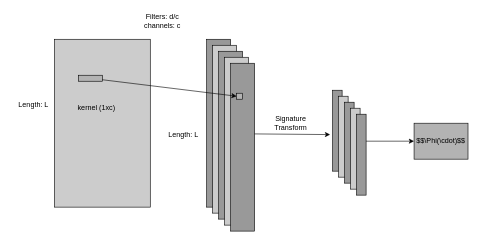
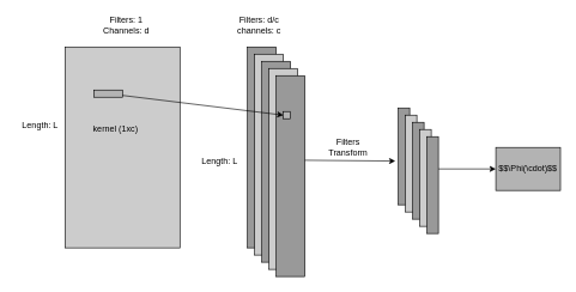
+ <mxCell id="4" value="Filters: 1&lt;br&gt;Channels: d" style="text;html=1;resizable=0;autosize=1;align=center;verticalAlign=middle;points=[];fillColor=none;strokeColor=none;rounded=0;" vertex="1" parent="1"><mxGeometry x="135" y="20" width="80" height="30" as="geometry" /></mxCell>
- <mxCell id="11" value="Filters: d/c&lt;br&gt;channels: c" style="text;html=1;resizable=0;autosize=1;align=center;verticalAlign=middle;points=[];fillColor=none;strokeColor=none;rounded=0;" vertex="1" parent="1"><mxGeometry x="230" y="20" width="80" height="30" as="geometry" /></mxCell>
+ <mxCell id="11" value="Filters: d/c&lt;br&gt;channels: c" style="text;html=1;resizable=0;autosize=1;align=center;verticalAlign=middle;points=[];fillColor=none;strokeColor=none;rounded=0;" vertex="1" parent="1"><mxGeometry x="320" y="20" width="80" height="30" as="geometry" /></mxCell>
- <mxCell id="22" value="Signature &lt;br&gt;Transform" style="text;html=1;resizable=0;autosize=1;align=center;verticalAlign=middle;points=[];fillColor=none;strokeColor=none;rounded=0;" vertex="1" parent="1"><mxGeometry x="449" y="190" width="70" height="30" as="geometry" /></mxCell>
+ <mxCell id="22" value="Filters &lt;br&gt;Transform" style="text;html=1;resizable=0;autosize=1;align=center;verticalAlign=middle;points=[];fillColor=none;strokeColor=none;rounded=0;" vertex="1" parent="1"><mxGeometry x="449" y="190" width="70" height="30" as="geometry" /></mxCell>
